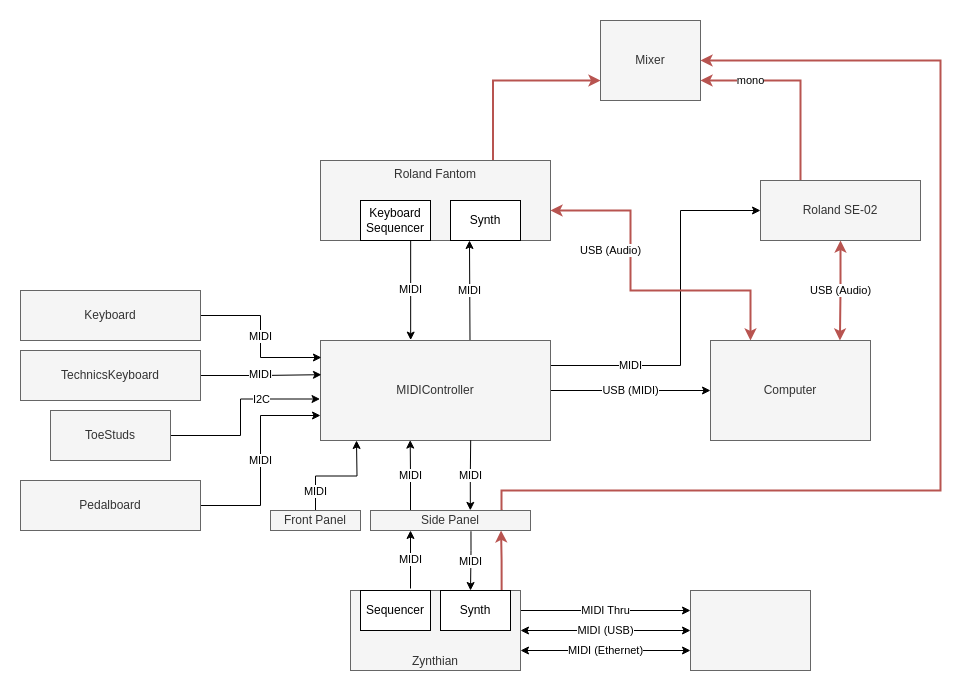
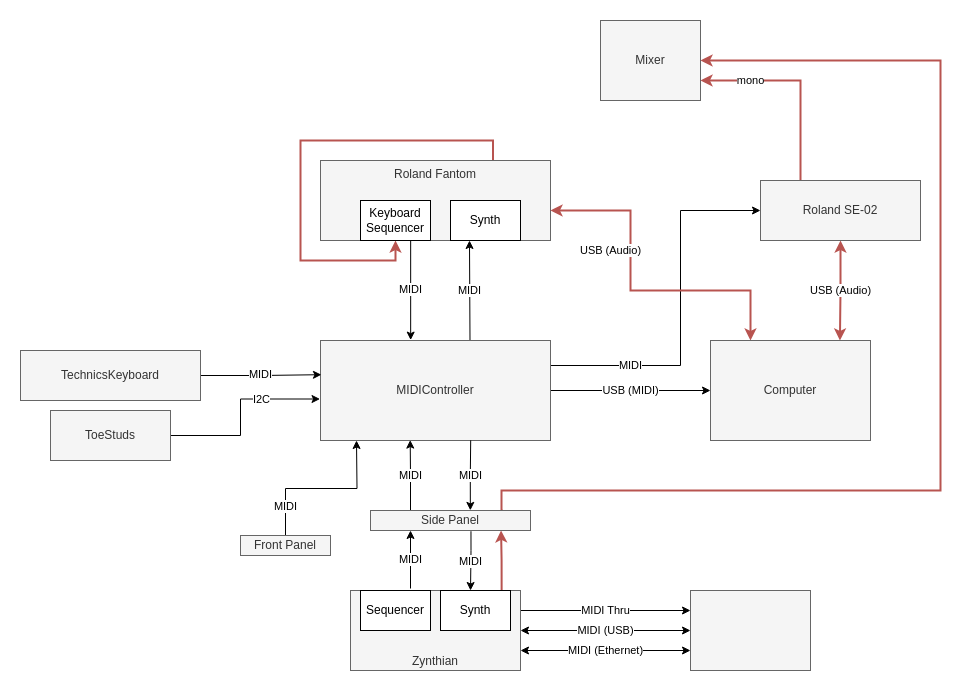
- <mxCell id="3" style="edgeStyle=orthogonalEdgeStyle;rounded=0;orthogonalLoop=1;jettySize=auto;html=1;exitX=0.75;exitY=0;exitDx=0;exitDy=0;entryX=0;entryY=0.75;entryDx=0;entryDy=0;fillColor=#f8cecc;strokeColor=#b85450;strokeWidth=2;" edge="1" parent="1" source="4" target="31"><mxGeometry relative="1" as="geometry" /></mxCell>
+ <mxCell id="3" style="edgeStyle=orthogonalEdgeStyle;rounded=0;orthogonalLoop=1;jettySize=auto;html=1;exitX=0.75;exitY=0;exitDx=0;exitDy=0;fillColor=#f8cecc;strokeColor=#b85450;strokeWidth=2;" edge="1" parent="1" source="4" target="37"><mxGeometry relative="1" as="geometry" /></mxCell>
- <mxCell id="22" value="Keyboard" style="rounded=0;whiteSpace=wrap;html=1;fillColor=#f5f5f5;fontColor=#333333;strokeColor=#666666;" vertex="1" parent="1"><mxGeometry x="20" y="290" width="180" height="50" as="geometry" /></mxCell>
- <mxCell id="21" value="MIDI" style="edgeStyle=orthogonalEdgeStyle;rounded=0;orthogonalLoop=1;jettySize=auto;html=1;exitX=1;exitY=0.5;exitDx=0;exitDy=0;entryX=0.004;entryY=0.17;entryDx=0;entryDy=0;entryPerimeter=0;" edge="1" parent="1" source="22" target="16"><mxGeometry relative="1" as="geometry" /></mxCell>
- <mxCell id="17" value="MIDI" style="edgeStyle=orthogonalEdgeStyle;rounded=0;orthogonalLoop=1;jettySize=auto;html=1;exitX=1;exitY=0.5;exitDx=0;exitDy=0;entryX=0;entryY=0.75;entryDx=0;entryDy=0;" edge="1" parent="1" source="18" target="16"><mxGeometry relative="1" as="geometry" /></mxCell>
- <mxCell id="18" value="Pedalboard" style="rounded=0;whiteSpace=wrap;html=1;fillColor=#f5f5f5;fontColor=#333333;strokeColor=#666666;" vertex="1" parent="1"><mxGeometry x="20" y="480" width="180" height="50" as="geometry" /></mxCell>
- <mxCell id="36" value="Front Panel" style="rounded=0;whiteSpace=wrap;html=1;fillColor=#f5f5f5;fontColor=#333333;strokeColor=#666666;" vertex="1" parent="1"><mxGeometry x="270" y="510" width="90" height="20" as="geometry" /></mxCell>
+ <mxCell id="36" value="Front Panel" style="rounded=0;whiteSpace=wrap;html=1;fillColor=#f5f5f5;fontColor=#333333;strokeColor=#666666;" vertex="1" parent="1"><mxGeometry x="240" y="535" width="90" height="20" as="geometry" /></mxCell>
